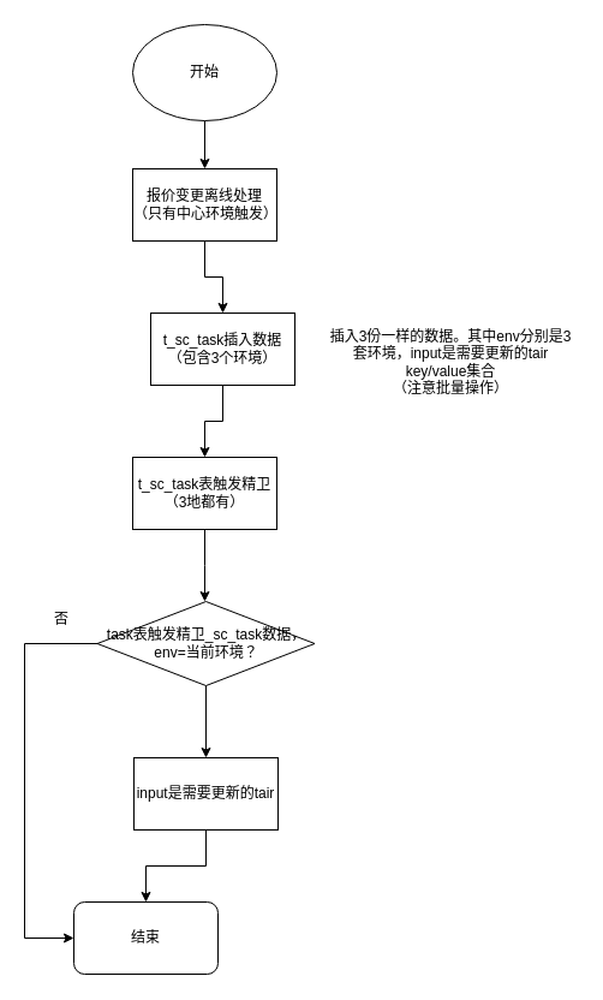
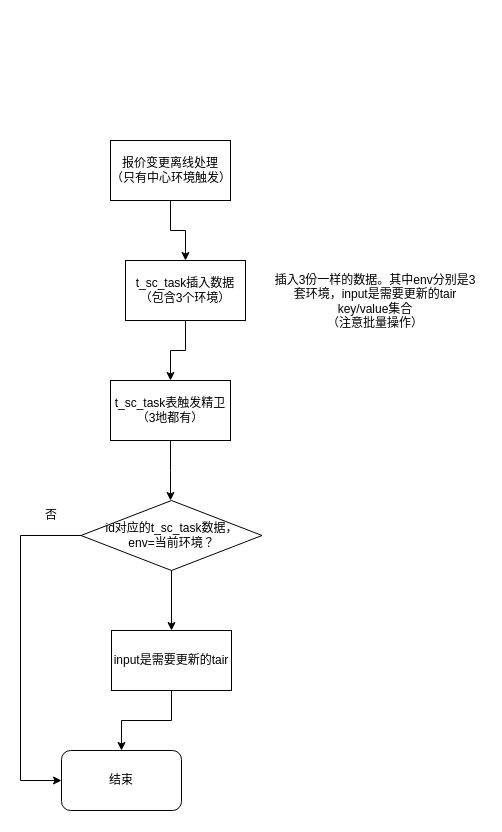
- <mxCell id="3" value="开始" style="ellipse;whiteSpace=wrap;html=1;fillColor=none;" vertex="1" parent="1"><mxGeometry x="110" y="20" width="120" height="80" as="geometry" /></mxCell>
- <mxCell id="2" style="edgeStyle=orthogonalEdgeStyle;rounded=0;orthogonalLoop=1;jettySize=auto;html=1;exitX=0.5;exitY=1;exitDx=0;exitDy=0;entryX=0.5;entryY=0;entryDx=0;entryDy=0;" edge="1" parent="1" source="3" target="5"><mxGeometry relative="1" as="geometry" /></mxCell>
- <mxCell id="14" value="task表触发精卫_sc_task数据，&lt;div&gt;env=当前环境？&lt;/div&gt;" style="rhombus;whiteSpace=wrap;html=1;fillColor=none;" vertex="1" parent="1"><mxGeometry x="80.5" y="500" width="181" height="70" as="geometry" /></mxCell>
+ <mxCell id="14" value="id对应的t_sc_task数据，&lt;div&gt;env=当前环境？&lt;/div&gt;" style="rhombus;whiteSpace=wrap;html=1;fillColor=none;" vertex="1" parent="1"><mxGeometry x="80.5" y="500" width="181" height="70" as="geometry" /></mxCell>
